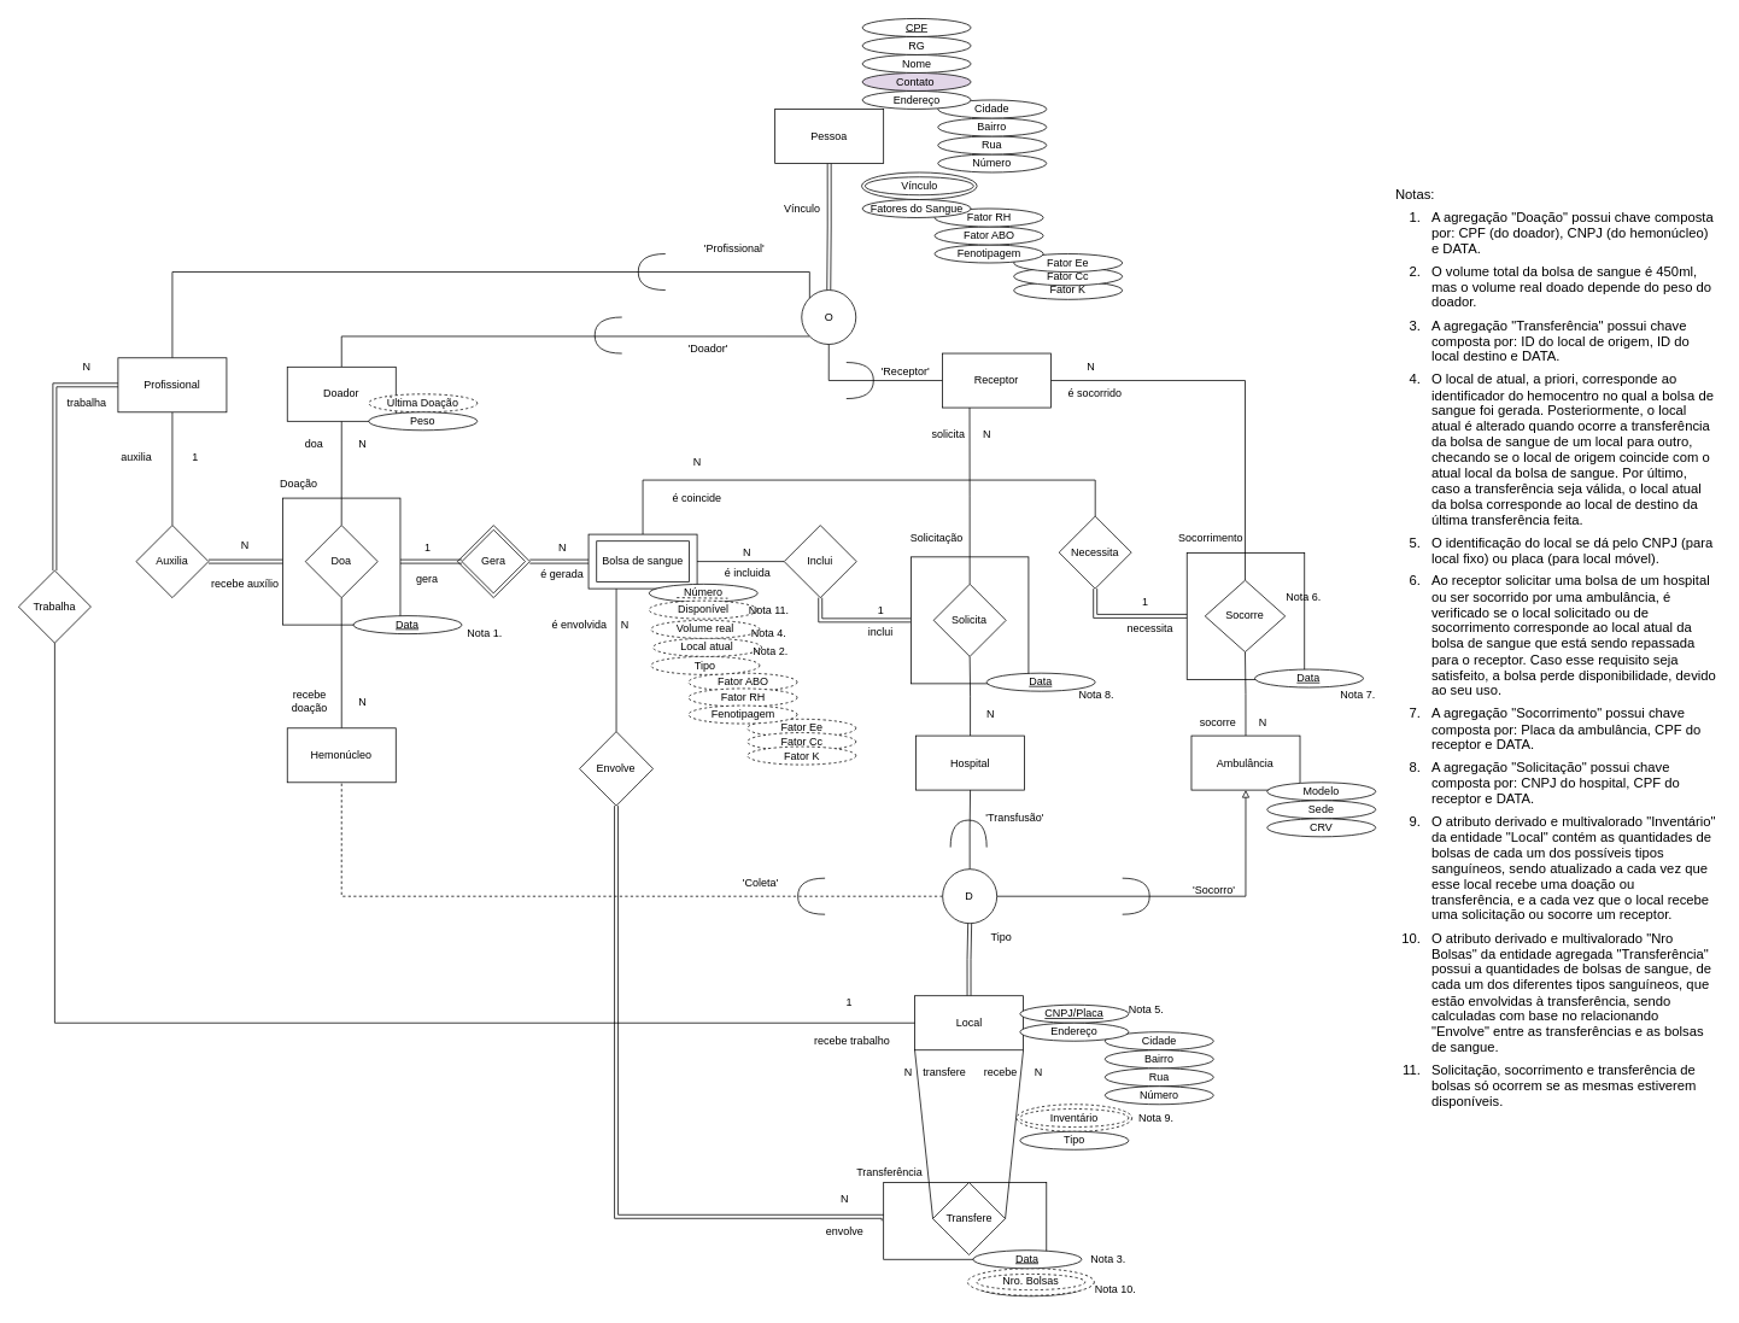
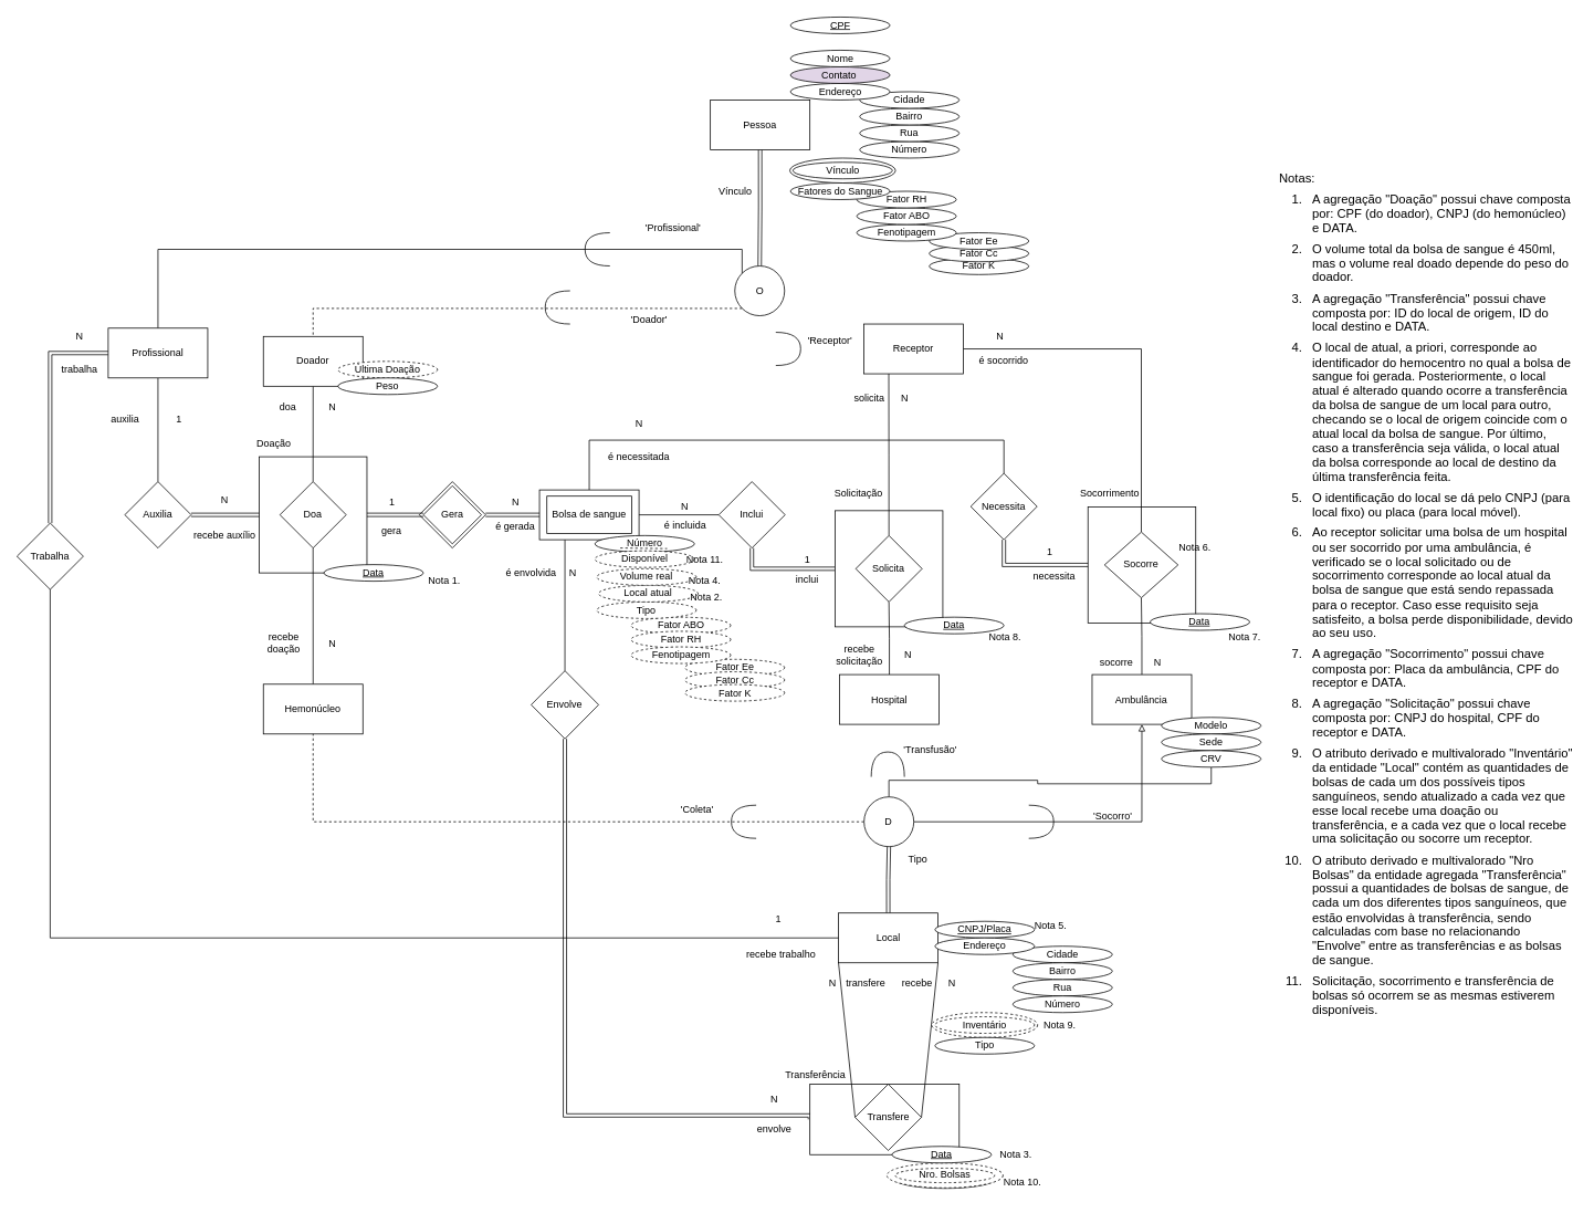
- <mxCell id="168" value="RG" style="ellipse;whiteSpace=wrap;html=1;" vertex="1" parent="1"><mxGeometry x="952.59" y="40" width="120" height="20" as="geometry" /></mxCell>
- <mxCell id="14" style="edgeStyle=orthogonalEdgeStyle;rounded=0;orthogonalLoop=1;jettySize=auto;html=1;exitX=0;exitY=1;exitDx=0;exitDy=0;entryX=0.5;entryY=0;entryDx=0;entryDy=0;endArrow=none;endFill=0;" edge="1" parent="1" source="15" target="17"><mxGeometry relative="1" as="geometry" /></mxCell>
+ <mxCell id="14" style="edgeStyle=orthogonalEdgeStyle;rounded=0;orthogonalLoop=1;jettySize=auto;html=1;exitX=0;exitY=1;exitDx=0;exitDy=0;entryX=0.5;entryY=0;entryDx=0;entryDy=0;endArrow=none;endFill=0;dashed=1;" edge="1" parent="1" source="15" target="17"><mxGeometry relative="1" as="geometry" /></mxCell>
- <mxCell id="18" value="" style="edgeStyle=orthogonalEdgeStyle;rounded=0;orthogonalLoop=1;jettySize=auto;html=1;endArrow=none;endFill=0;exitX=0;exitY=0.5;exitDx=0;exitDy=0;" edge="1" parent="1" source="19" target="15"><mxGeometry relative="1" as="geometry"><mxPoint x="1490" y="300" as="sourcePoint" /><Array as="points" /></mxGeometry></mxCell>
- <mxCell id="120" value="é coincide" style="text;strokeColor=none;align=center;fillColor=none;html=1;verticalAlign=middle;whiteSpace=wrap;rounded=0;" vertex="1" parent="1"><mxGeometry x="730" y="535" width="80" height="30" as="geometry" /></mxCell>
+ <mxCell id="120" value="é necessitada" style="text;strokeColor=none;align=center;fillColor=none;html=1;verticalAlign=middle;whiteSpace=wrap;rounded=0;" vertex="1" parent="1"><mxGeometry x="730" y="535" width="80" height="30" as="geometry" /></mxCell>
+ <mxCell id="125" value="recebe solicitação" style="text;strokeColor=none;align=center;fillColor=none;html=1;verticalAlign=middle;whiteSpace=wrap;rounded=0;" vertex="1" parent="1"><mxGeometry x="996.34" y="774.19" width="80" height="30" as="geometry" /></mxCell>
- <mxCell id="26" value="Hemonúcleo" style="rounded=0;whiteSpace=wrap;html=1;" vertex="1" parent="1"><mxGeometry x="317.04" y="804.19" width="120" height="60" as="geometry" /></mxCell>
+ <mxCell id="26" value="Hemonúcleo" style="rounded=0;whiteSpace=wrap;html=1;" vertex="1" parent="1"><mxGeometry x="317.04" y="824.19" width="120" height="60" as="geometry" /></mxCell>
- <mxCell id="49" style="edgeStyle=orthogonalEdgeStyle;rounded=0;orthogonalLoop=1;jettySize=auto;html=1;exitX=0.5;exitY=0;exitDx=0;exitDy=0;entryX=0.5;entryY=1;entryDx=0;entryDy=0;endArrow=none;endFill=0;" edge="1" parent="1" source="51" target="36"><mxGeometry relative="1" as="geometry" /></mxCell>
+ <mxCell id="49" style="edgeStyle=orthogonalEdgeStyle;rounded=0;orthogonalLoop=1;jettySize=auto;html=1;exitX=0.5;exitY=0;exitDx=0;exitDy=0;endArrow=none;endFill=0;" edge="1" parent="1" source="51" target="175"><mxGeometry relative="1" as="geometry" /></mxCell>
